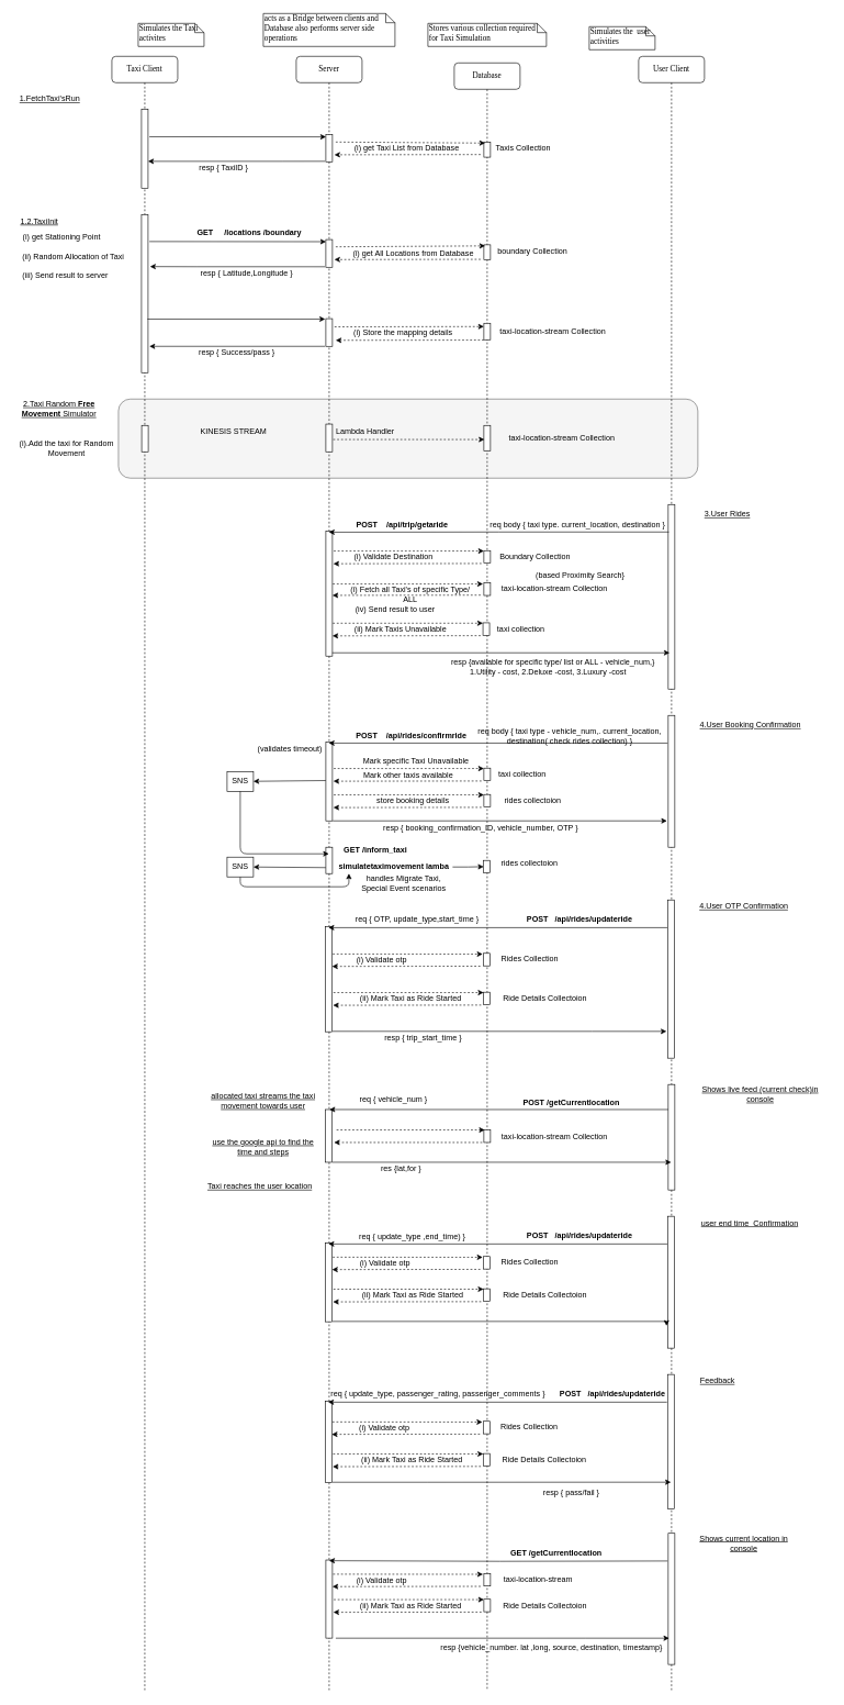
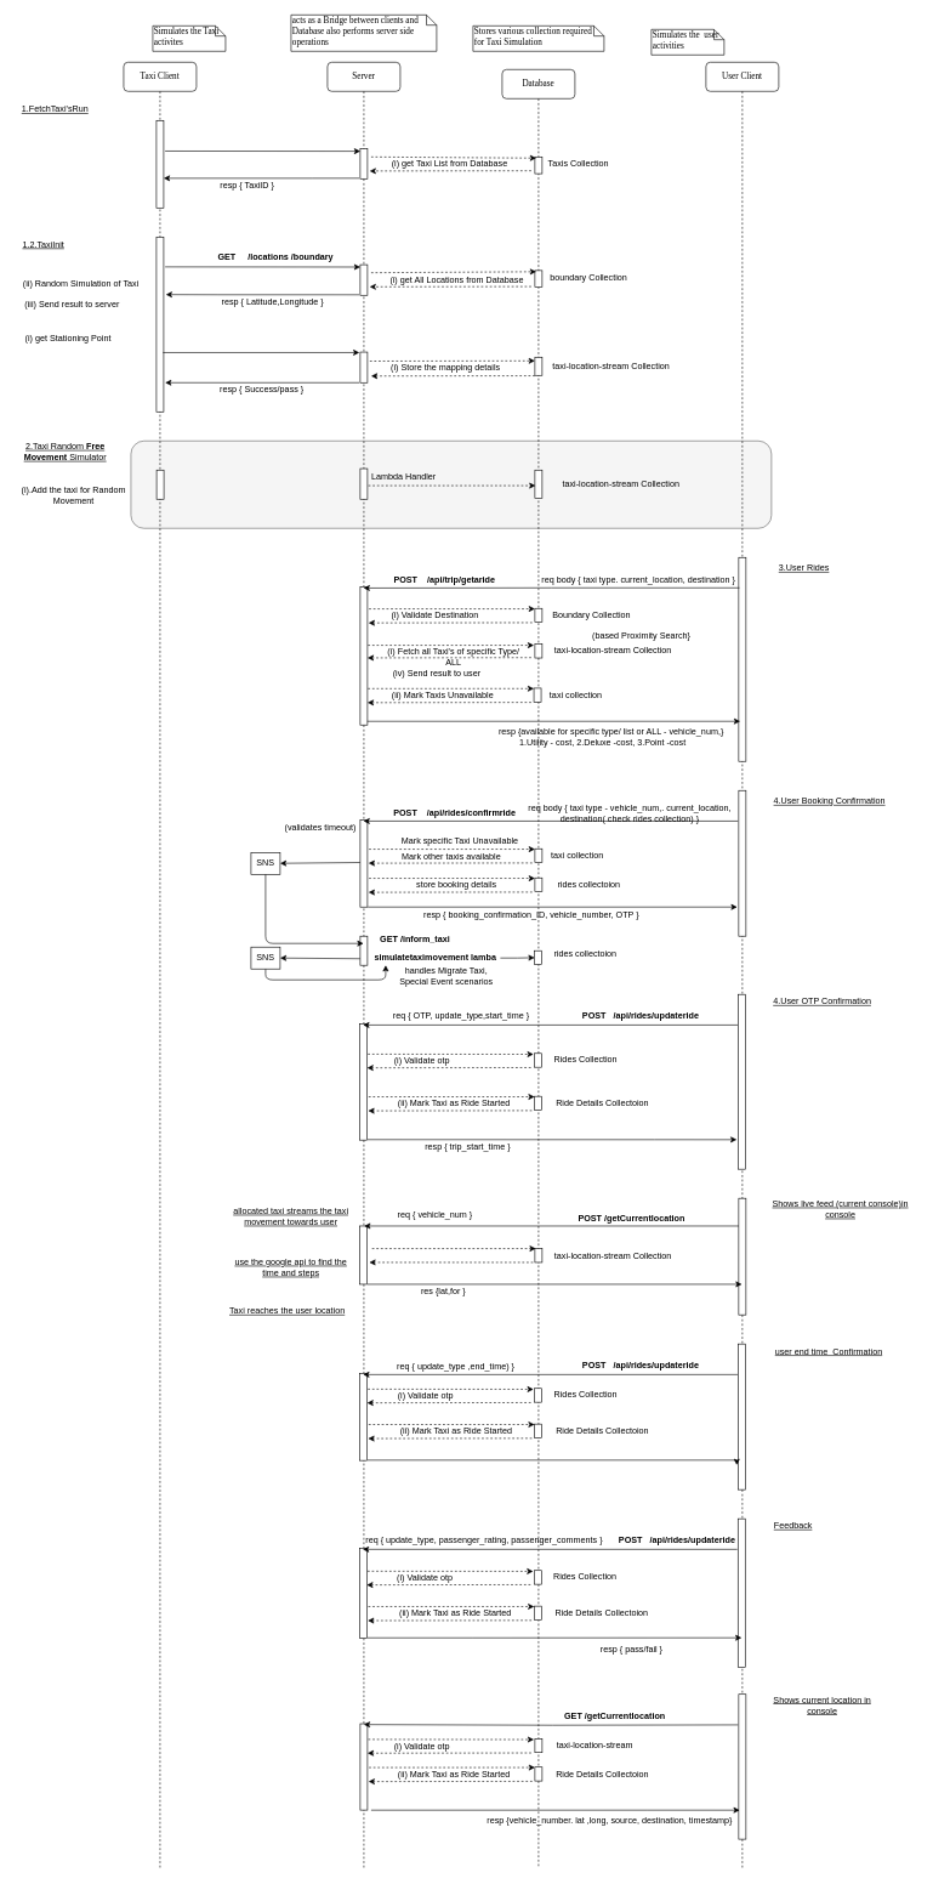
- <mxCell id="38" value="(i) get Stationing Point" style="text;html=1;strokeColor=none;fillColor=none;align=center;verticalAlign=middle;whiteSpace=wrap;rounded=0;" parent="1" vertex="1"><mxGeometry x="28.25" y="345" width="130" height="30" as="geometry" /></mxCell>
+ <mxCell id="38" value="(i) get Stationing Point" style="text;html=1;strokeColor=none;fillColor=none;align=center;verticalAlign=middle;whiteSpace=wrap;rounded=0;" parent="1" vertex="1"><mxGeometry x="28.25" y="450" width="130" height="30" as="geometry" /></mxCell>
- <mxCell id="39" value="(ii) Random Allocation of Taxi" style="text;html=1;strokeColor=none;fillColor=none;align=center;verticalAlign=middle;whiteSpace=wrap;rounded=0;" parent="1" vertex="1"><mxGeometry x="28.25" y="375" width="165" height="30" as="geometry" /></mxCell>
+ <mxCell id="39" value="(ii) Random Simulation of Taxi" style="text;html=1;strokeColor=none;fillColor=none;align=center;verticalAlign=middle;whiteSpace=wrap;rounded=0;" parent="1" vertex="1"><mxGeometry x="28.25" y="375" width="165" height="30" as="geometry" /></mxCell>
- <mxCell id="188" value="KINESIS STREAM" style="text;html=1;strokeColor=none;fillColor=none;align=center;verticalAlign=middle;whiteSpace=wrap;rounded=0;" parent="1" vertex="1"><mxGeometry x="299" y="645" width="110" height="20" as="geometry" /></mxCell>
- <mxCell id="119" value="1.Utility - cost, 2.Deluxe -cost, 3.Luxury -cost" style="text;whiteSpace=wrap;html=1;" parent="1" vertex="1"><mxGeometry x="710.5" y="1005" width="252.5" height="20" as="geometry" /></mxCell>
+ <mxCell id="119" value="1.Utility - cost, 2.Deluxe -cost, 3.Point -cost" style="text;whiteSpace=wrap;html=1;" parent="1" vertex="1"><mxGeometry x="710.5" y="1005" width="252.5" height="20" as="geometry" /></mxCell>
- <mxCell id="177" value="&lt;u&gt;Shows live feed (current check)in console&lt;/u&gt;" style="text;html=1;strokeColor=none;fillColor=none;align=center;verticalAlign=middle;whiteSpace=wrap;rounded=0;" parent="1" vertex="1"><mxGeometry x="1049" y="1645" width="210" height="30" as="geometry" /></mxCell>
+ <mxCell id="177" value="&lt;u&gt;Shows live feed (current console)in console&lt;/u&gt;" style="text;html=1;strokeColor=none;fillColor=none;align=center;verticalAlign=middle;whiteSpace=wrap;rounded=0;" parent="1" vertex="1"><mxGeometry x="1049" y="1645" width="210" height="30" as="geometry" /></mxCell>
